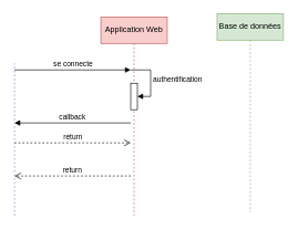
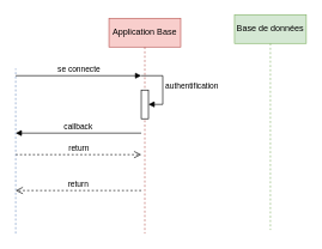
- <mxCell id="2" value="Application Web" style="shape=umlLifeline;perimeter=lifelinePerimeter;whiteSpace=wrap;html=1;container=0;dropTarget=0;collapsible=0;recursiveResize=0;outlineConnect=0;portConstraint=eastwest;newEdgeStyle={&quot;edgeStyle&quot;:&quot;elbowEdgeStyle&quot;,&quot;elbow&quot;:&quot;vertical&quot;,&quot;curved&quot;:0,&quot;rounded&quot;:0};fillColor=#f8cecc;strokeColor=#b85450;" vertex="1" parent="1"><mxGeometry x="151" y="25" width="100" height="300" as="geometry" /></mxCell>
+ <mxCell id="2" value="Application Base" style="shape=umlLifeline;perimeter=lifelinePerimeter;whiteSpace=wrap;html=1;container=0;dropTarget=0;collapsible=0;recursiveResize=0;outlineConnect=0;portConstraint=eastwest;newEdgeStyle={&quot;edgeStyle&quot;:&quot;elbowEdgeStyle&quot;,&quot;elbow&quot;:&quot;vertical&quot;,&quot;curved&quot;:0,&quot;rounded&quot;:0};fillColor=#f8cecc;strokeColor=#b85450;" vertex="1" parent="1"><mxGeometry x="151" y="25" width="100" height="300" as="geometry" /></mxCell>
